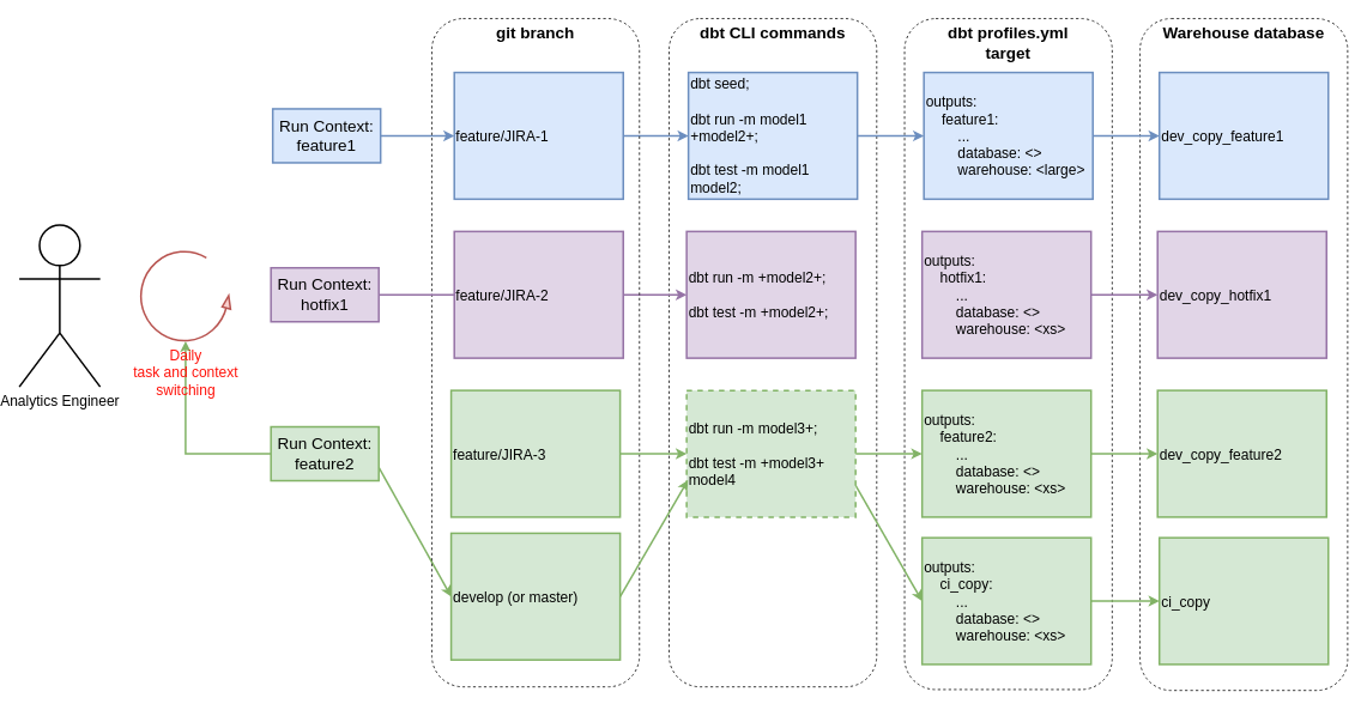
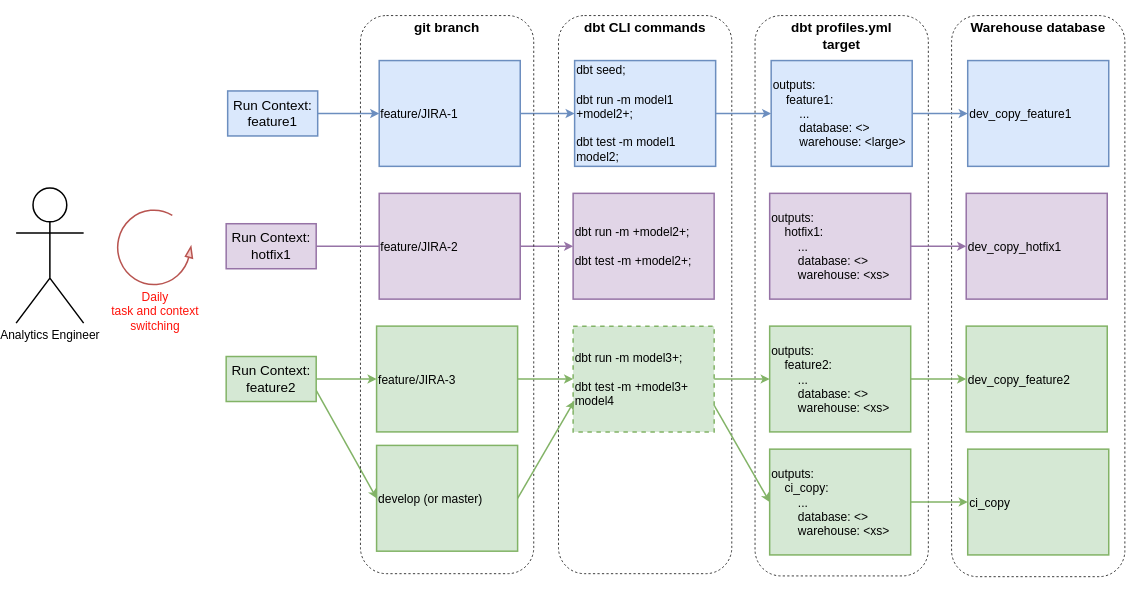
- <mxCell id="19" style="edgeStyle=orthogonalEdgeStyle;rounded=0;orthogonalLoop=1;jettySize=auto;html=1;fontSize=16;strokeWidth=2;fillColor=#d5e8d4;strokeColor=#82b366;" parent="1" source="21" target="32" edge="1"><mxGeometry relative="1" as="geometry" /></mxCell>
+ <mxCell id="19" style="edgeStyle=orthogonalEdgeStyle;rounded=0;orthogonalLoop=1;jettySize=auto;html=1;entryX=0;entryY=0.5;entryDx=0;entryDy=0;fontSize=16;strokeWidth=2;fillColor=#d5e8d4;strokeColor=#82b366;" parent="1" source="21" target="38" edge="1"><mxGeometry relative="1" as="geometry" /></mxCell>
